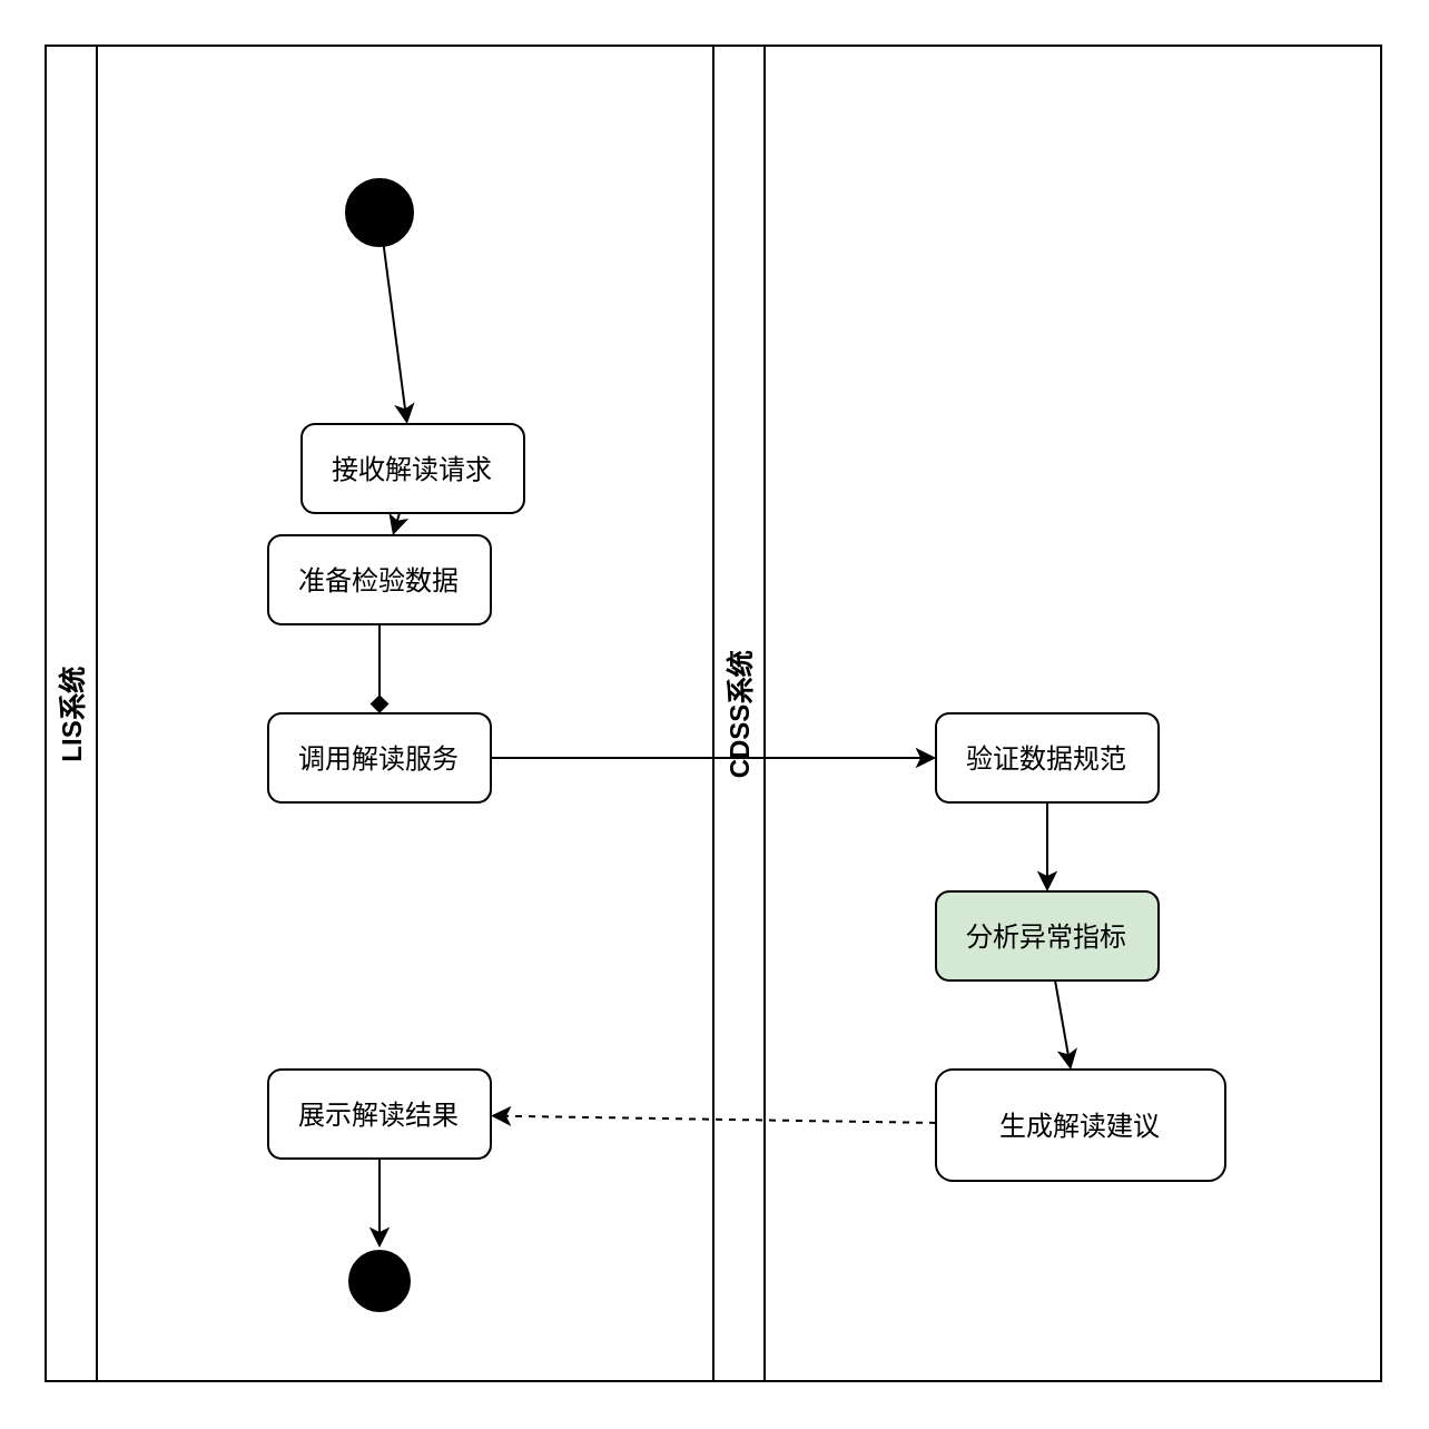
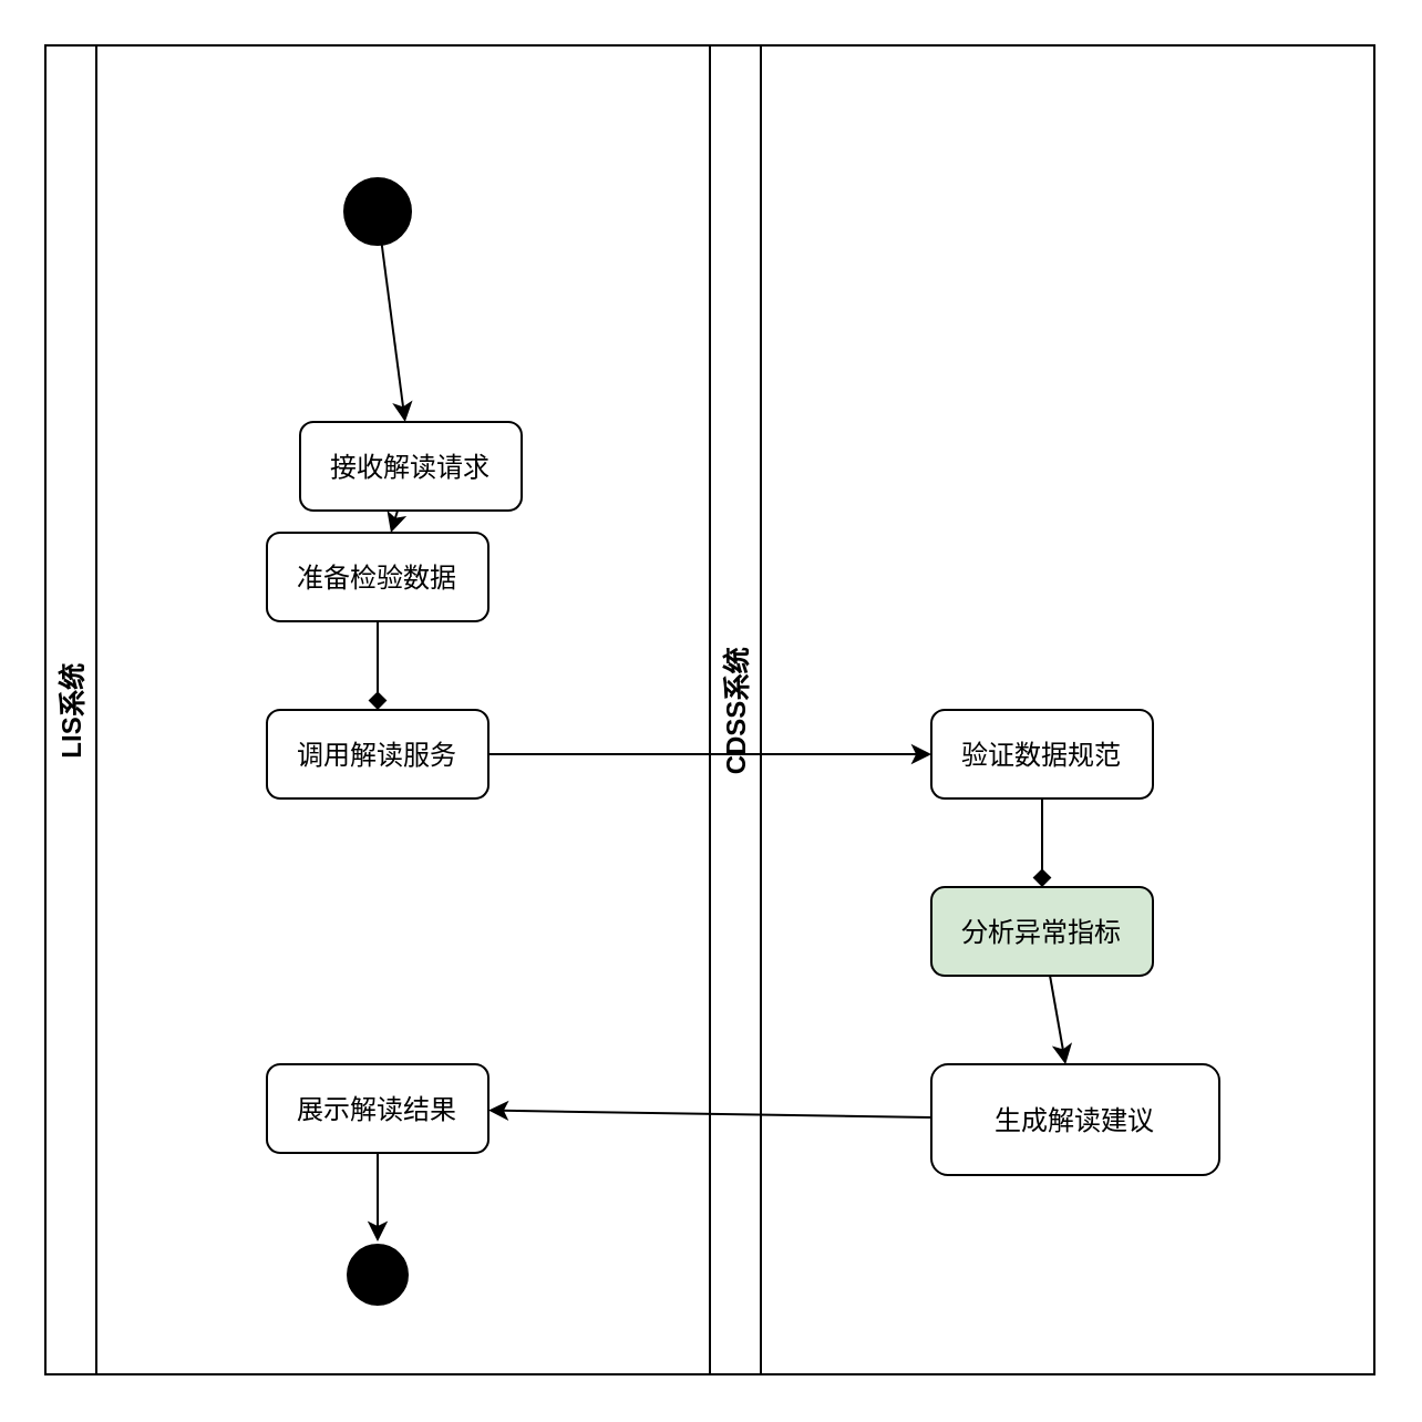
- <mxCell id="17" value="" style="endArrow=classic;html=1;" edge="1" parent="1" source="9" target="10"><mxGeometry relative="1" as="geometry" /></mxCell>
+ <mxCell id="17" value="" style="endArrow=diamond;html=1;" edge="1" parent="1" source="9" target="10"><mxGeometry relative="1" as="geometry" /></mxCell>
- <mxCell id="19" value="" style="endArrow=classic;html=1;dashed=1;" edge="1" parent="1" source="11" target="8"><mxGeometry relative="1" as="geometry" /></mxCell>
+ <mxCell id="19" value="" style="endArrow=classic;html=1;" edge="1" parent="1" source="11" target="8"><mxGeometry relative="1" as="geometry" /></mxCell>
